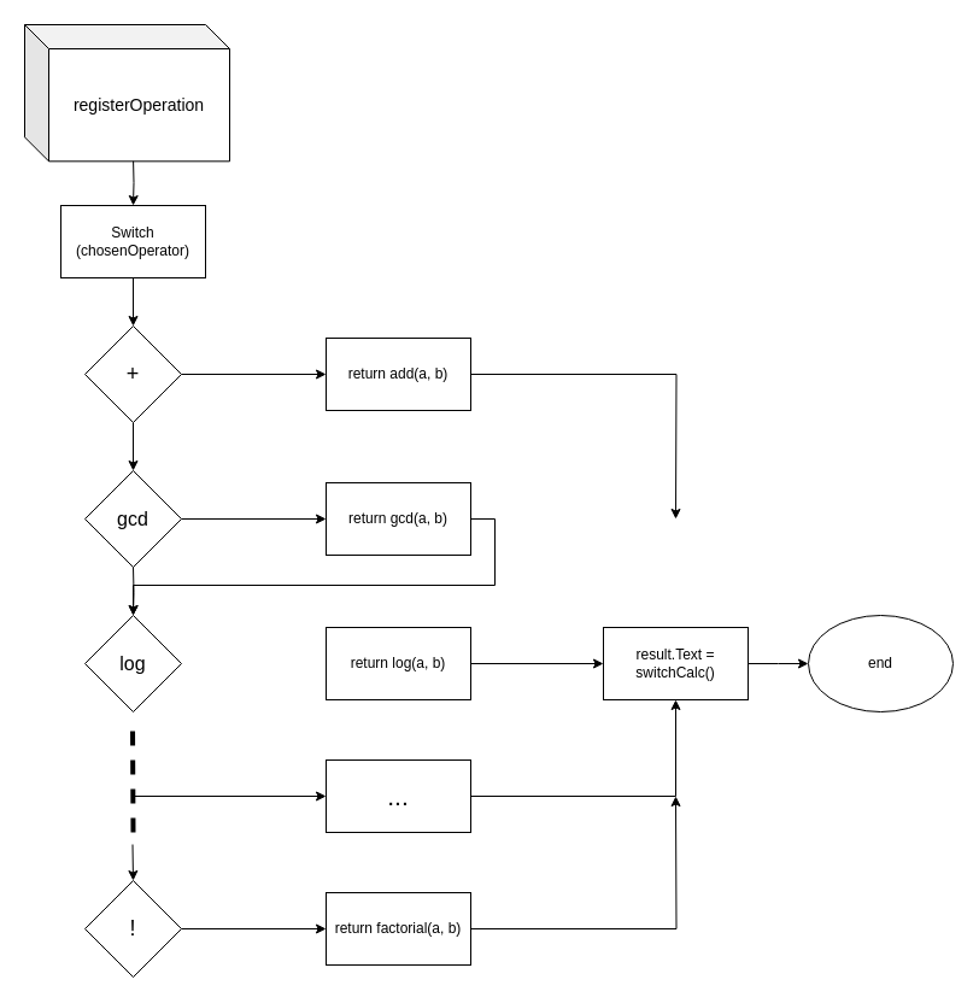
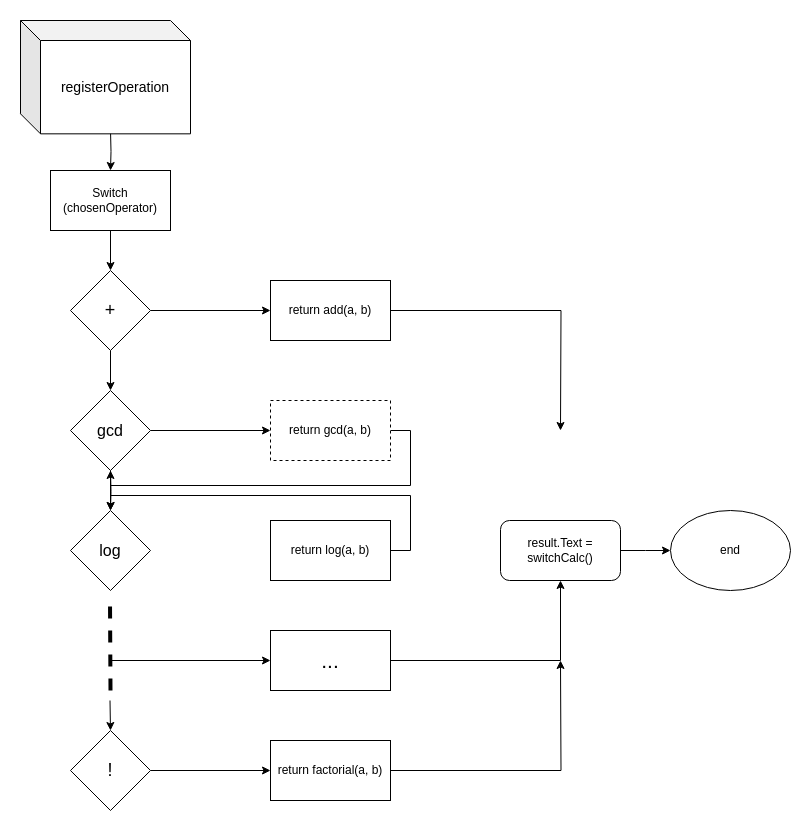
- <mxCell id="19" value="return gcd(a, b)" style="rounded=0;whiteSpace=wrap;html=1;" parent="1" vertex="1"><mxGeometry x="270" y="400" width="120" height="60" as="geometry" /></mxCell>
+ <mxCell id="19" value="return gcd(a, b)" style="rounded=0;whiteSpace=wrap;html=1;dashed=1;" parent="1" vertex="1"><mxGeometry x="270" y="400" width="120" height="60" as="geometry" /></mxCell>
- <mxCell id="20" style="edgeStyle=orthogonalEdgeStyle;rounded=0;orthogonalLoop=1;jettySize=auto;html=1;exitX=1;exitY=0.5;exitDx=0;exitDy=0;entryX=0;entryY=0.5;entryDx=0;entryDy=0;strokeWidth=1;" parent="1" source="21" target="28" edge="1"><mxGeometry relative="1" as="geometry" /></mxCell>
+ <mxCell id="20" style="edgeStyle=orthogonalEdgeStyle;rounded=0;orthogonalLoop=1;jettySize=auto;html=1;exitX=1;exitY=0.5;exitDx=0;exitDy=0;strokeWidth=1;" parent="1" source="21" target="9" edge="1"><mxGeometry relative="1" as="geometry" /></mxCell>
- <mxCell id="28" value="result.Text = switchCalc()" style="rounded=0;whiteSpace=wrap;html=1;" parent="1" vertex="1"><mxGeometry x="500" y="520" width="120" height="60" as="geometry" /></mxCell>
+ <mxCell id="28" value="result.Text = switchCalc()" style="whiteSpace=wrap;html=1;rounded=1;" parent="1" vertex="1"><mxGeometry x="500" y="520" width="120" height="60" as="geometry" /></mxCell>
